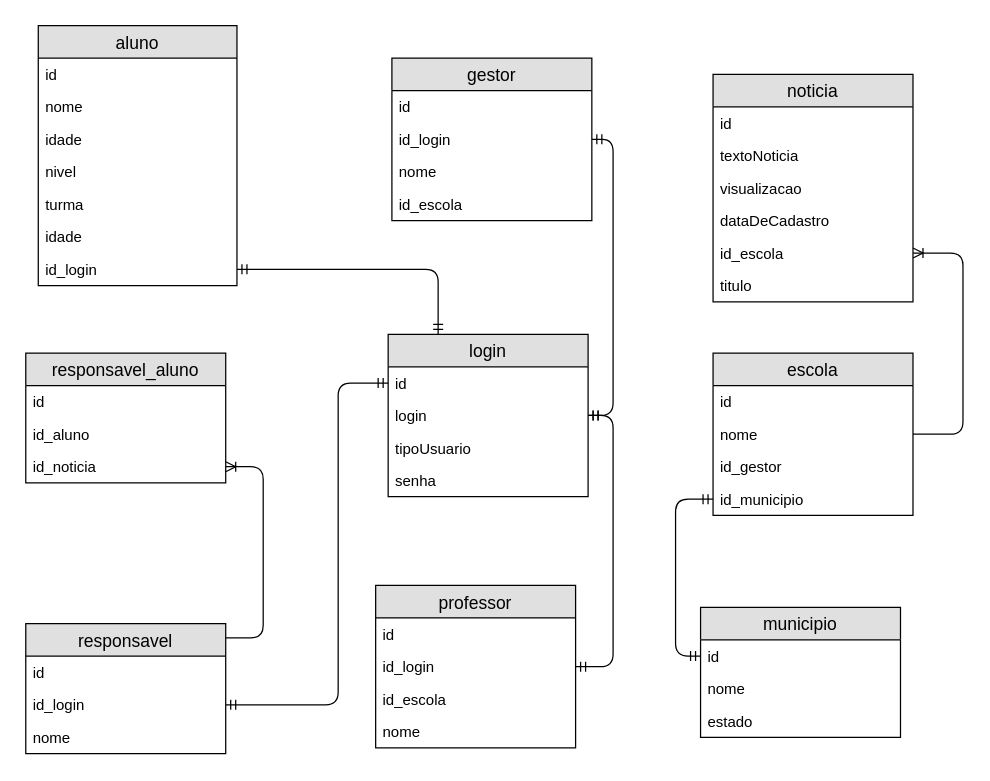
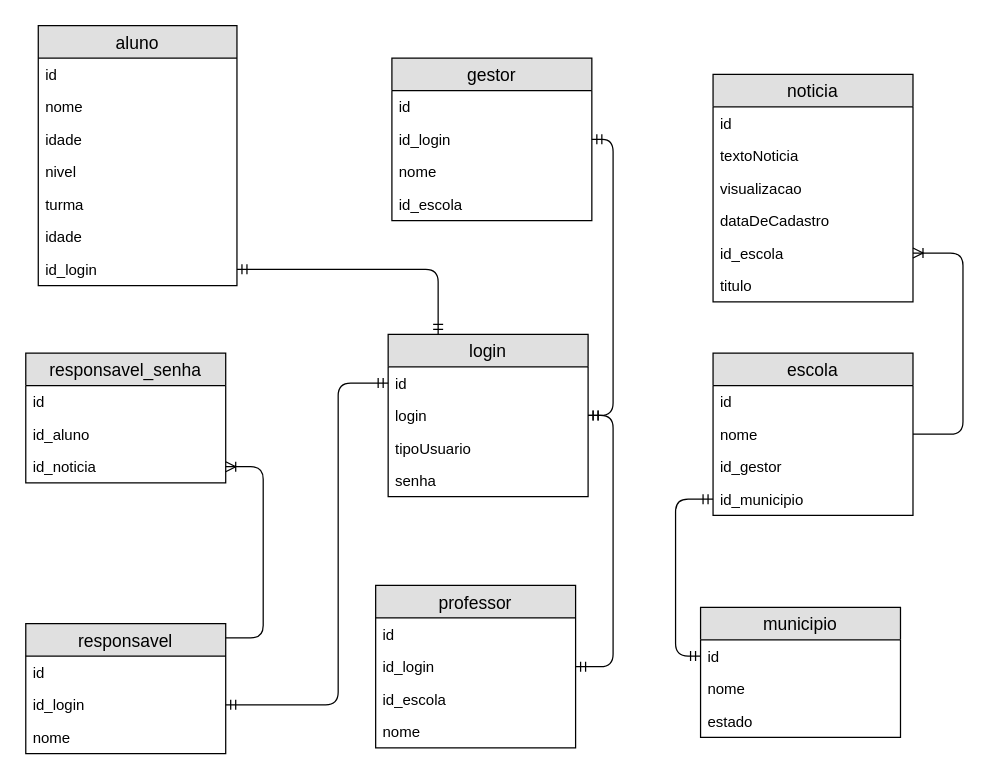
- <mxCell id="38" value="responsavel_aluno" style="swimlane;fontStyle=0;childLayout=stackLayout;horizontal=1;startSize=26;fillColor=#e0e0e0;horizontalStack=0;resizeParent=1;resizeParentMax=0;resizeLast=0;collapsible=1;marginBottom=0;swimlaneFillColor=#ffffff;align=center;fontSize=14;" parent="1" vertex="1"><mxGeometry x="20" y="282" width="160" height="104" as="geometry" /></mxCell>
+ <mxCell id="38" value="responsavel_senha" style="swimlane;fontStyle=0;childLayout=stackLayout;horizontal=1;startSize=26;fillColor=#e0e0e0;horizontalStack=0;resizeParent=1;resizeParentMax=0;resizeLast=0;collapsible=1;marginBottom=0;swimlaneFillColor=#ffffff;align=center;fontSize=14;" parent="1" vertex="1"><mxGeometry x="20" y="282" width="160" height="104" as="geometry" /></mxCell>
